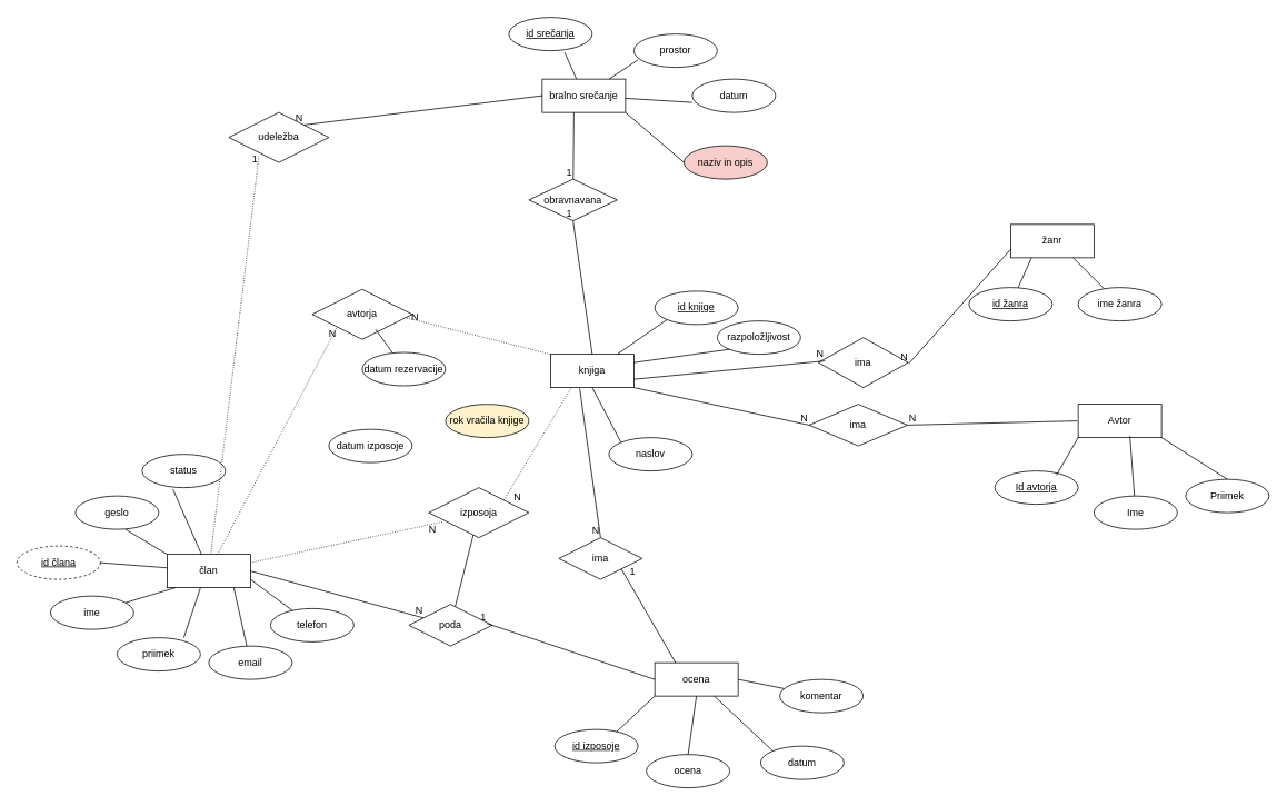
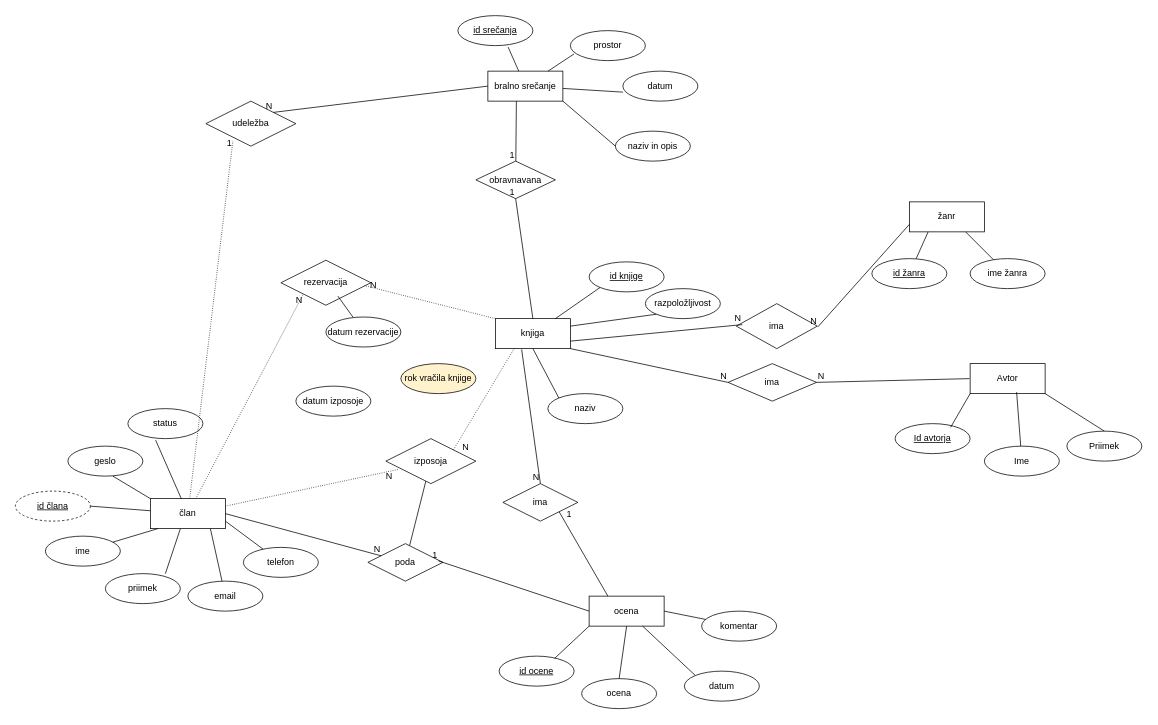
- <mxCell id="97" value="naziv in opis" style="ellipse;whiteSpace=wrap;html=1;align=center;fillColor=#f8cecc;" vertex="1" parent="1"><mxGeometry x="820" y="174" width="100" height="40" as="geometry" /></mxCell>
+ <mxCell id="97" value="naziv in opis" style="ellipse;whiteSpace=wrap;html=1;align=center;" vertex="1" parent="1"><mxGeometry x="820" y="174" width="100" height="40" as="geometry" /></mxCell>
- <mxCell id="39" value="avtorja" style="shape=rhombus;perimeter=rhombusPerimeter;whiteSpace=wrap;html=1;align=center;" vertex="1" parent="1"><mxGeometry x="374" y="346.16" width="120" height="60" as="geometry" /></mxCell>
+ <mxCell id="39" value="rezervacija" style="shape=rhombus;perimeter=rhombusPerimeter;whiteSpace=wrap;html=1;align=center;" vertex="1" parent="1"><mxGeometry x="374" y="346.16" width="120" height="60" as="geometry" /></mxCell>
- <mxCell id="12" value="naslov" style="ellipse;whiteSpace=wrap;html=1;align=center;" vertex="1" parent="1"><mxGeometry x="730" y="524" width="100" height="40" as="geometry" /></mxCell>
+ <mxCell id="12" value="naziv" style="ellipse;whiteSpace=wrap;html=1;align=center;" vertex="1" parent="1"><mxGeometry x="730" y="524" width="100" height="40" as="geometry" /></mxCell>
- <mxCell id="15" value="id izposoje" style="ellipse;whiteSpace=wrap;html=1;align=center;fontStyle=4;" vertex="1" parent="1"><mxGeometry x="665" y="874" width="100" height="40" as="geometry" /></mxCell>
+ <mxCell id="15" value="id ocene" style="ellipse;whiteSpace=wrap;html=1;align=center;fontStyle=4;" vertex="1" parent="1"><mxGeometry x="665" y="874" width="100" height="40" as="geometry" /></mxCell>
